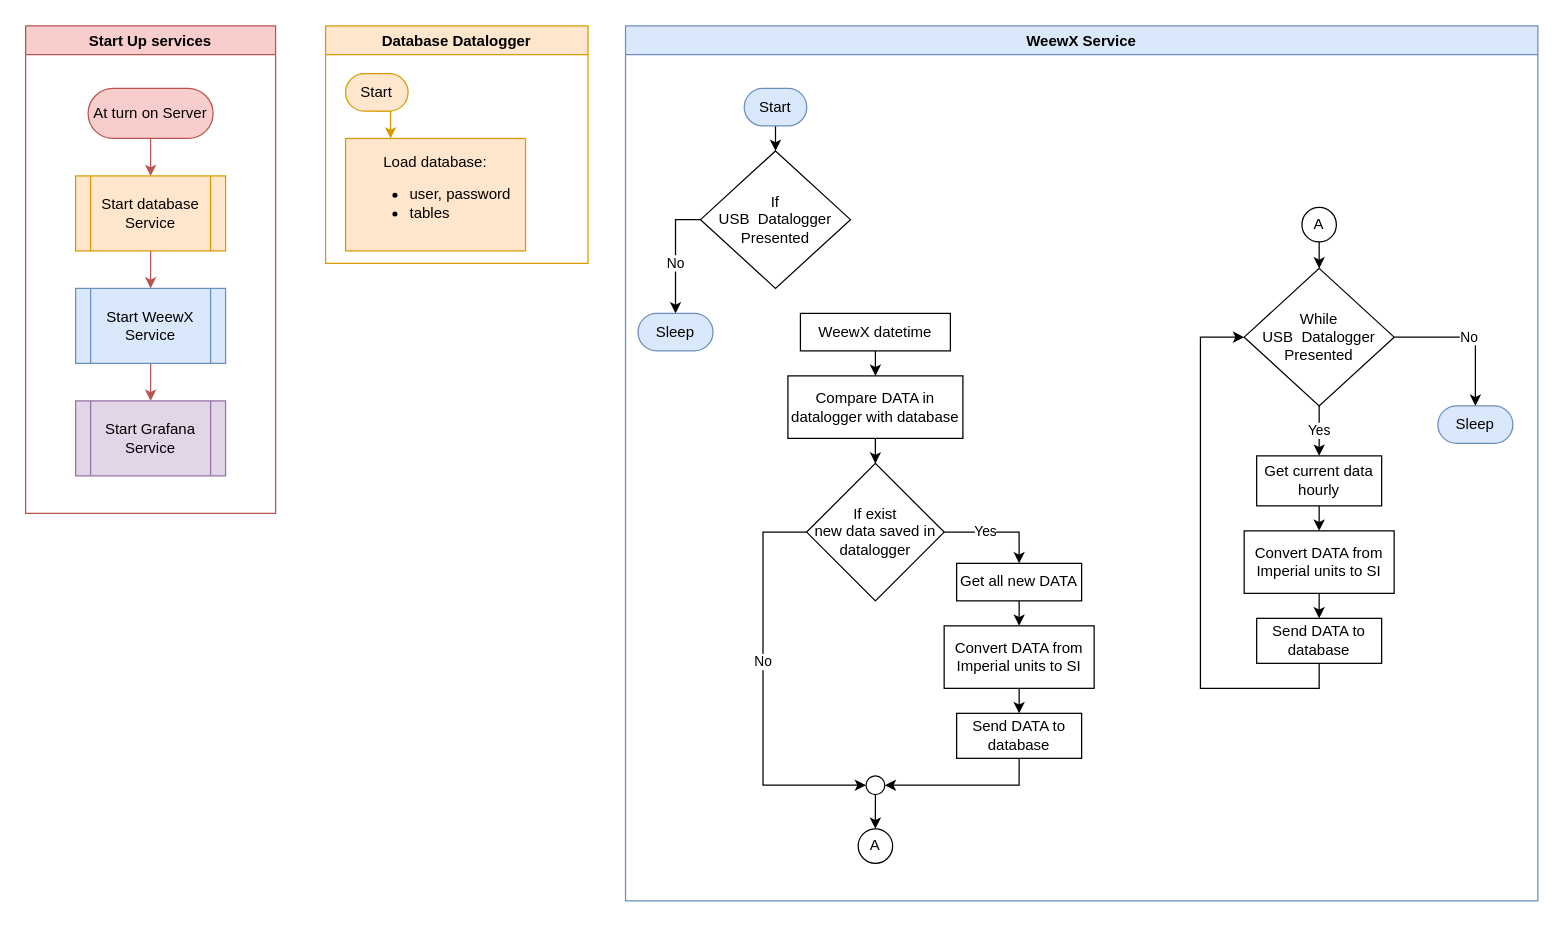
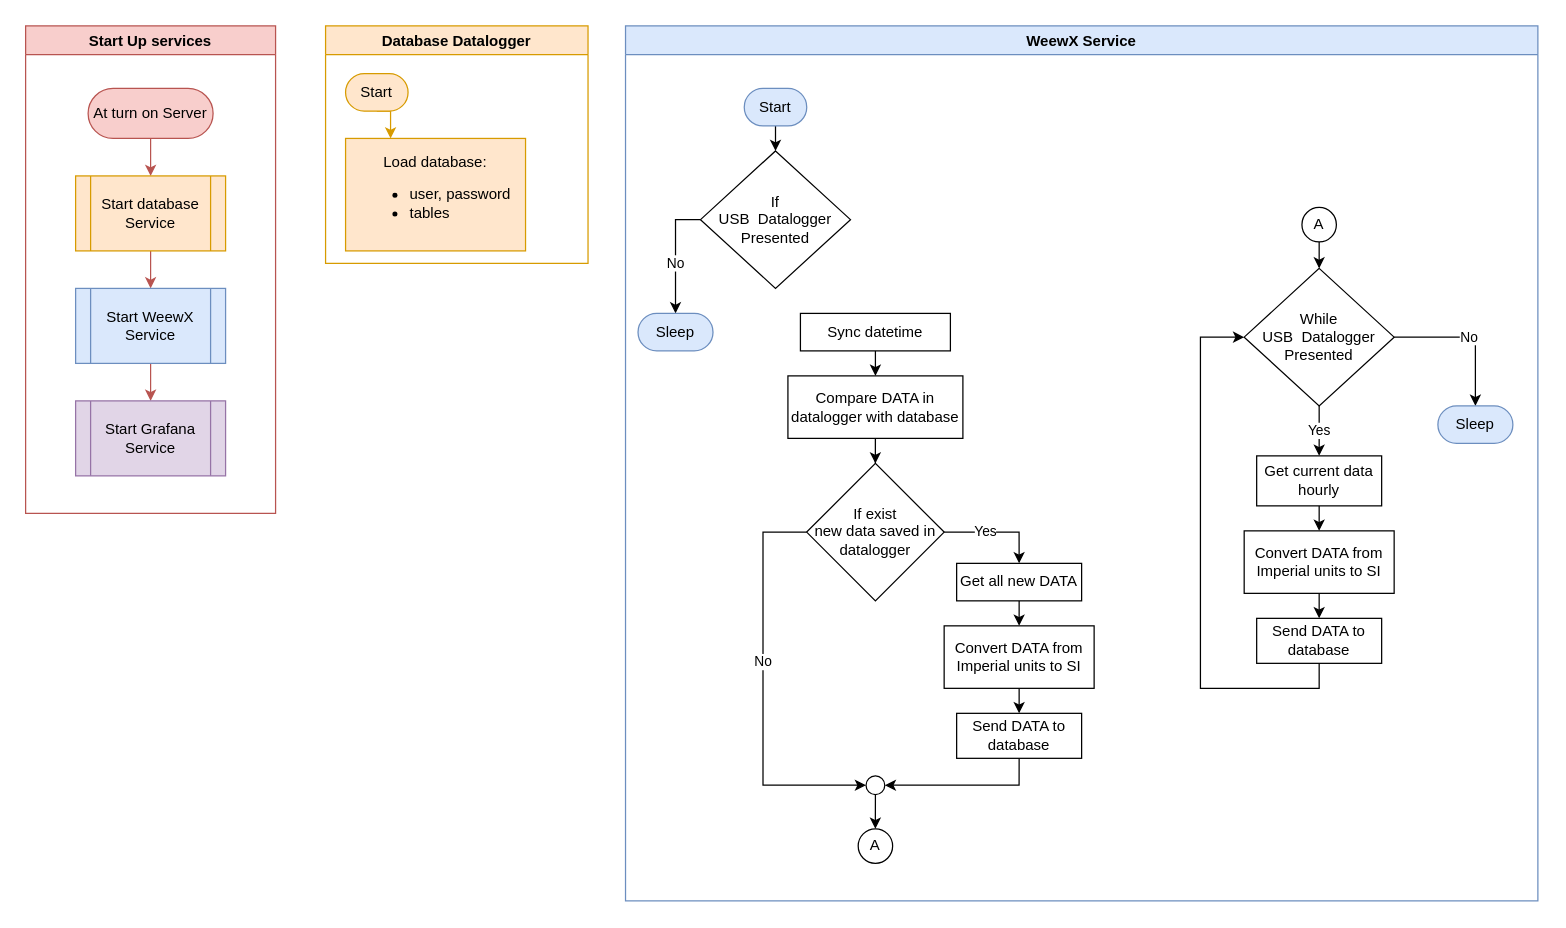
- <mxCell id="32" value="WeewX datetime " style="whiteSpace=wrap;html=1;" vertex="1" parent="17"><mxGeometry x="139.94" y="230" width="120" height="30" as="geometry" /></mxCell>
+ <mxCell id="32" value="Sync datetime " style="whiteSpace=wrap;html=1;" vertex="1" parent="17"><mxGeometry x="139.94" y="230" width="120" height="30" as="geometry" /></mxCell>
